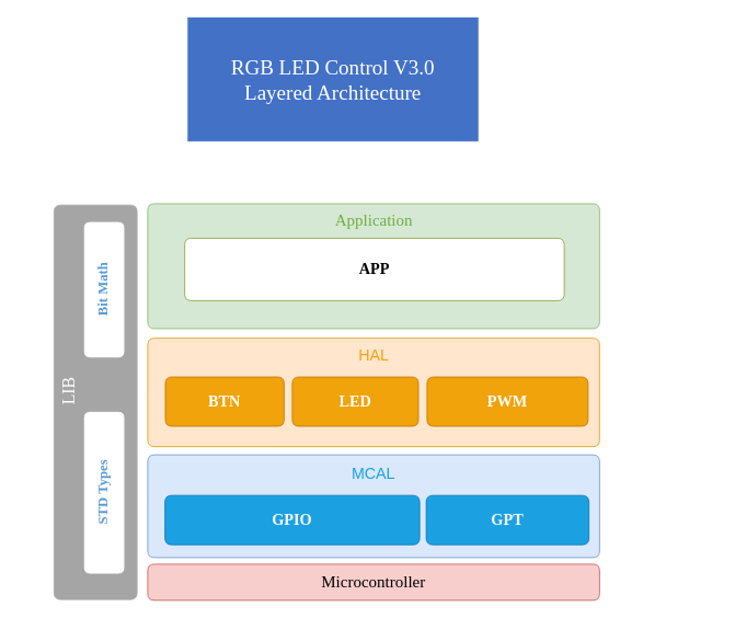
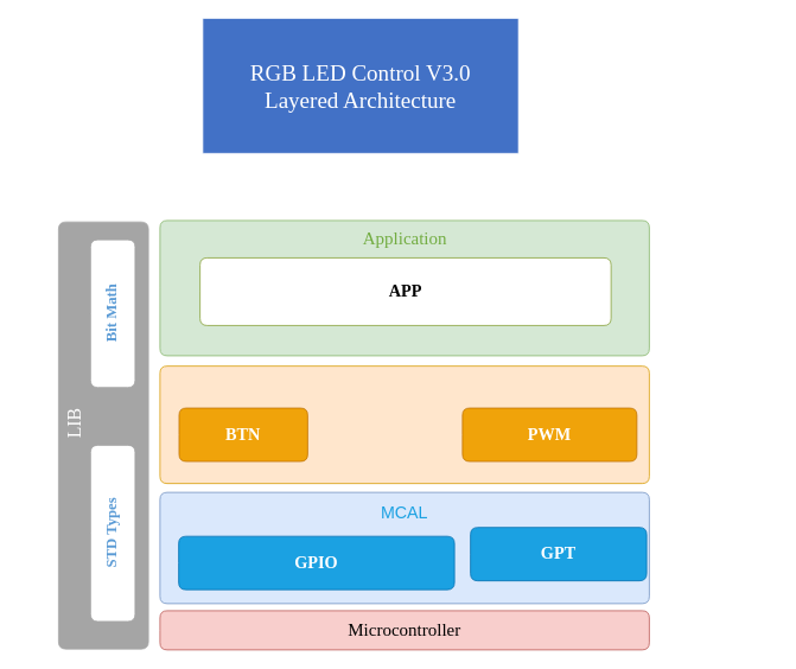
- <mxCell id="27" value="&lt;font color=&quot;#f0a30a&quot; style=&quot;font-size: 19px;&quot;&gt;HAL&lt;/font&gt;" style="text;strokeColor=none;align=center;fillColor=none;html=1;verticalAlign=middle;whiteSpace=wrap;rounded=0;fontSize=16;" parent="22" vertex="1"><mxGeometry x="230.663" y="10.004" width="88.678" height="24.938" as="geometry" /></mxCell>
- <mxCell id="32" value="LED" style="vsdxID=862;fillColor=#f0a30a;shape=stencil(nZCxDsIwDES/xitKk6V7KT/AF0TUEIuQVGmgwNeT9kCqOjB0s++efdKRaQZneyathpzilUfpsiOzJ60lOE6Sy0SmJdOcY+JLivfQYe9tIbWaFe5wU020VjadjvJmaPWu0jV0HN7iYwp8wlawXt8HCvsBqJewQH/mJvgPuhFcxZdhrgRlifdodOmvKywS6jftBw==);strokeColor=#BD7000;spacingTop=-1;spacingBottom=-1;spacingLeft=-1;spacingRight=-1;points=[[0,0.75,0],[0,0.5,0],[0,0.25,0],[0.25,0,0],[0.5,0,0],[0.75,0,0],[1,0.25,0],[1,0.5,0],[1,0.75,0],[0.75,1,0],[0.5,1,0],[0.25,1,0]];labelBackgroundColor=none;rounded=1;html=1;whiteSpace=wrap;fontColor=#FFFFFF;fontFamily=Calibri;fontSize=19;fontStyle=1" parent="22" vertex="1"><mxGeometry x="176" y="48.21" width="153.54" height="60" as="geometry" /></mxCell>
- <mxCell id="14" value="GPT" style="vsdxID=357;fillColor=#1ba1e2;shape=stencil(nZCxDsIwDES/xitKk6V7KT/AF0TUEIuQVGmgwNeT9kCqOjB0s++efdKRaQZneyathpzilUfpsiOzJ60lOE6Sy0SmJdOcY+JLivfQYe9tIbWaFe5wU020VjadjvJmaPWu0jV0HN7iYwp8wlawXt8HCvsBqJewQH/mJvgPuhFcxZdhrgRlifdodOmvKywS6jftBw==);strokeColor=#006EAF;spacingTop=-1;spacingBottom=-1;spacingLeft=-1;spacingRight=-1;points=[[0,0.75,0],[0,0.5,0],[0,0.25,0],[0.25,0,0],[0.5,0,0],[0.75,0,0],[1,0.25,0],[1,0.5,0],[1,0.75,0],[0.75,1,0],[0.5,1,0],[0.25,1,0]];labelBackgroundColor=none;rounded=1;html=1;whiteSpace=wrap;fontColor=#FFFFFF;fontFamily=Calibri;fontSize=19;fontStyle=1" parent="3" vertex="1"><mxGeometry x="339" y="49.38" width="198" height="60" as="geometry" /></mxCell>
+ <mxCell id="14" value="GPT" style="vsdxID=357;fillColor=#1ba1e2;shape=stencil(nZCxDsIwDES/xitKk6V7KT/AF0TUEIuQVGmgwNeT9kCqOjB0s++efdKRaQZneyathpzilUfpsiOzJ60lOE6Sy0SmJdOcY+JLivfQYe9tIbWaFe5wU020VjadjvJmaPWu0jV0HN7iYwp8wlawXt8HCvsBqJewQH/mJvgPuhFcxZdhrgRlifdodOmvKywS6jftBw==);strokeColor=#006EAF;spacingTop=-1;spacingBottom=-1;spacingLeft=-1;spacingRight=-1;points=[[0,0.75,0],[0,0.5,0],[0,0.25,0],[0.25,0,0],[0.5,0,0],[0.75,0,0],[1,0.25,0],[1,0.5,0],[1,0.75,0],[0.75,1,0],[0.5,1,0],[0.25,1,0]];labelBackgroundColor=none;rounded=1;html=1;whiteSpace=wrap;fontColor=#FFFFFF;fontFamily=Calibri;fontSize=19;fontStyle=1" parent="3" vertex="1"><mxGeometry x="349" y="39.38" width="198" height="60" as="geometry" /></mxCell>
